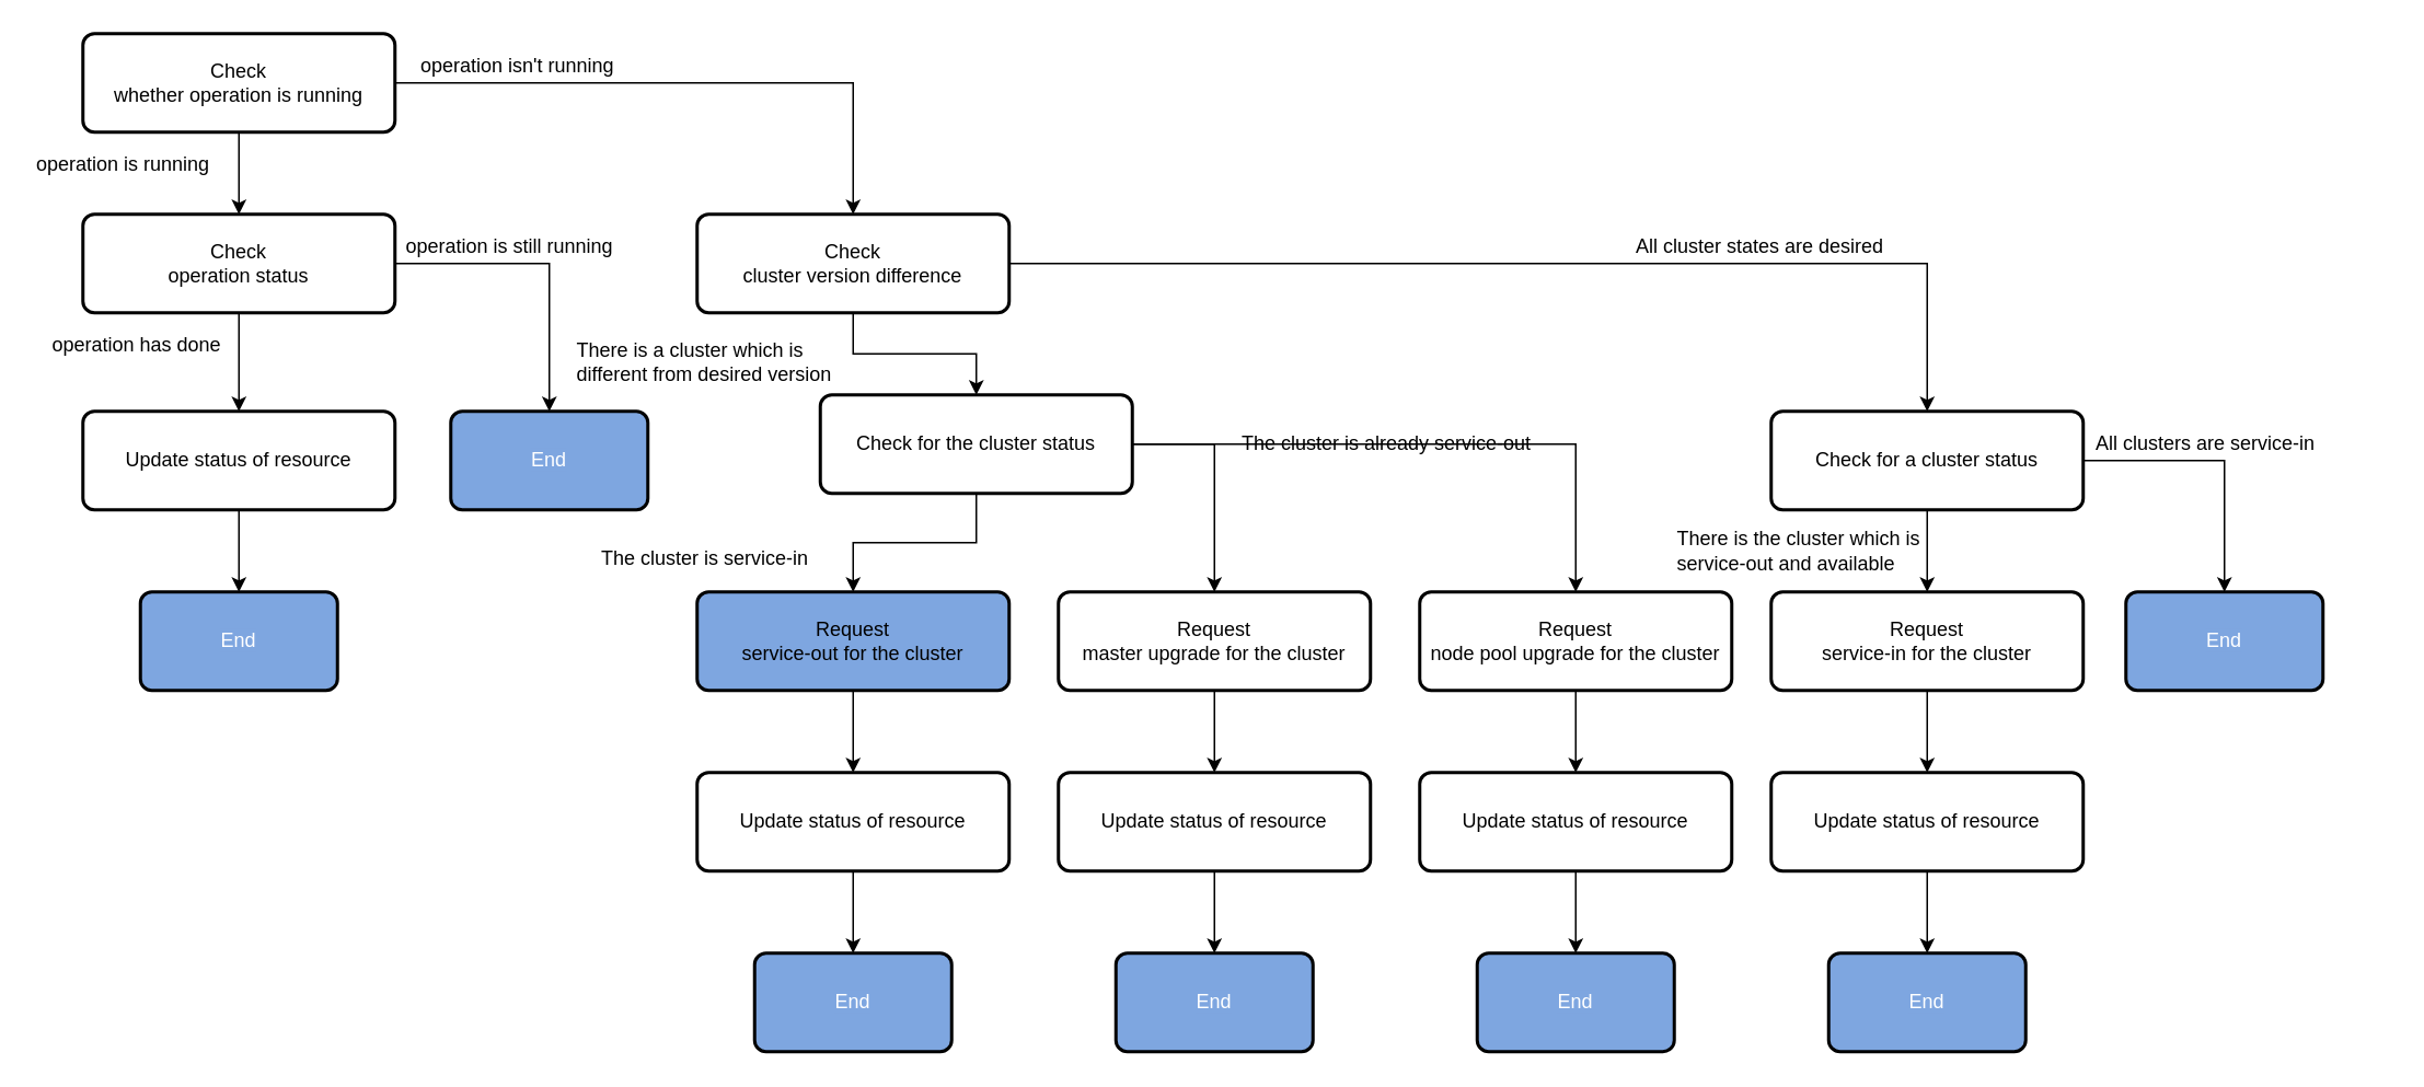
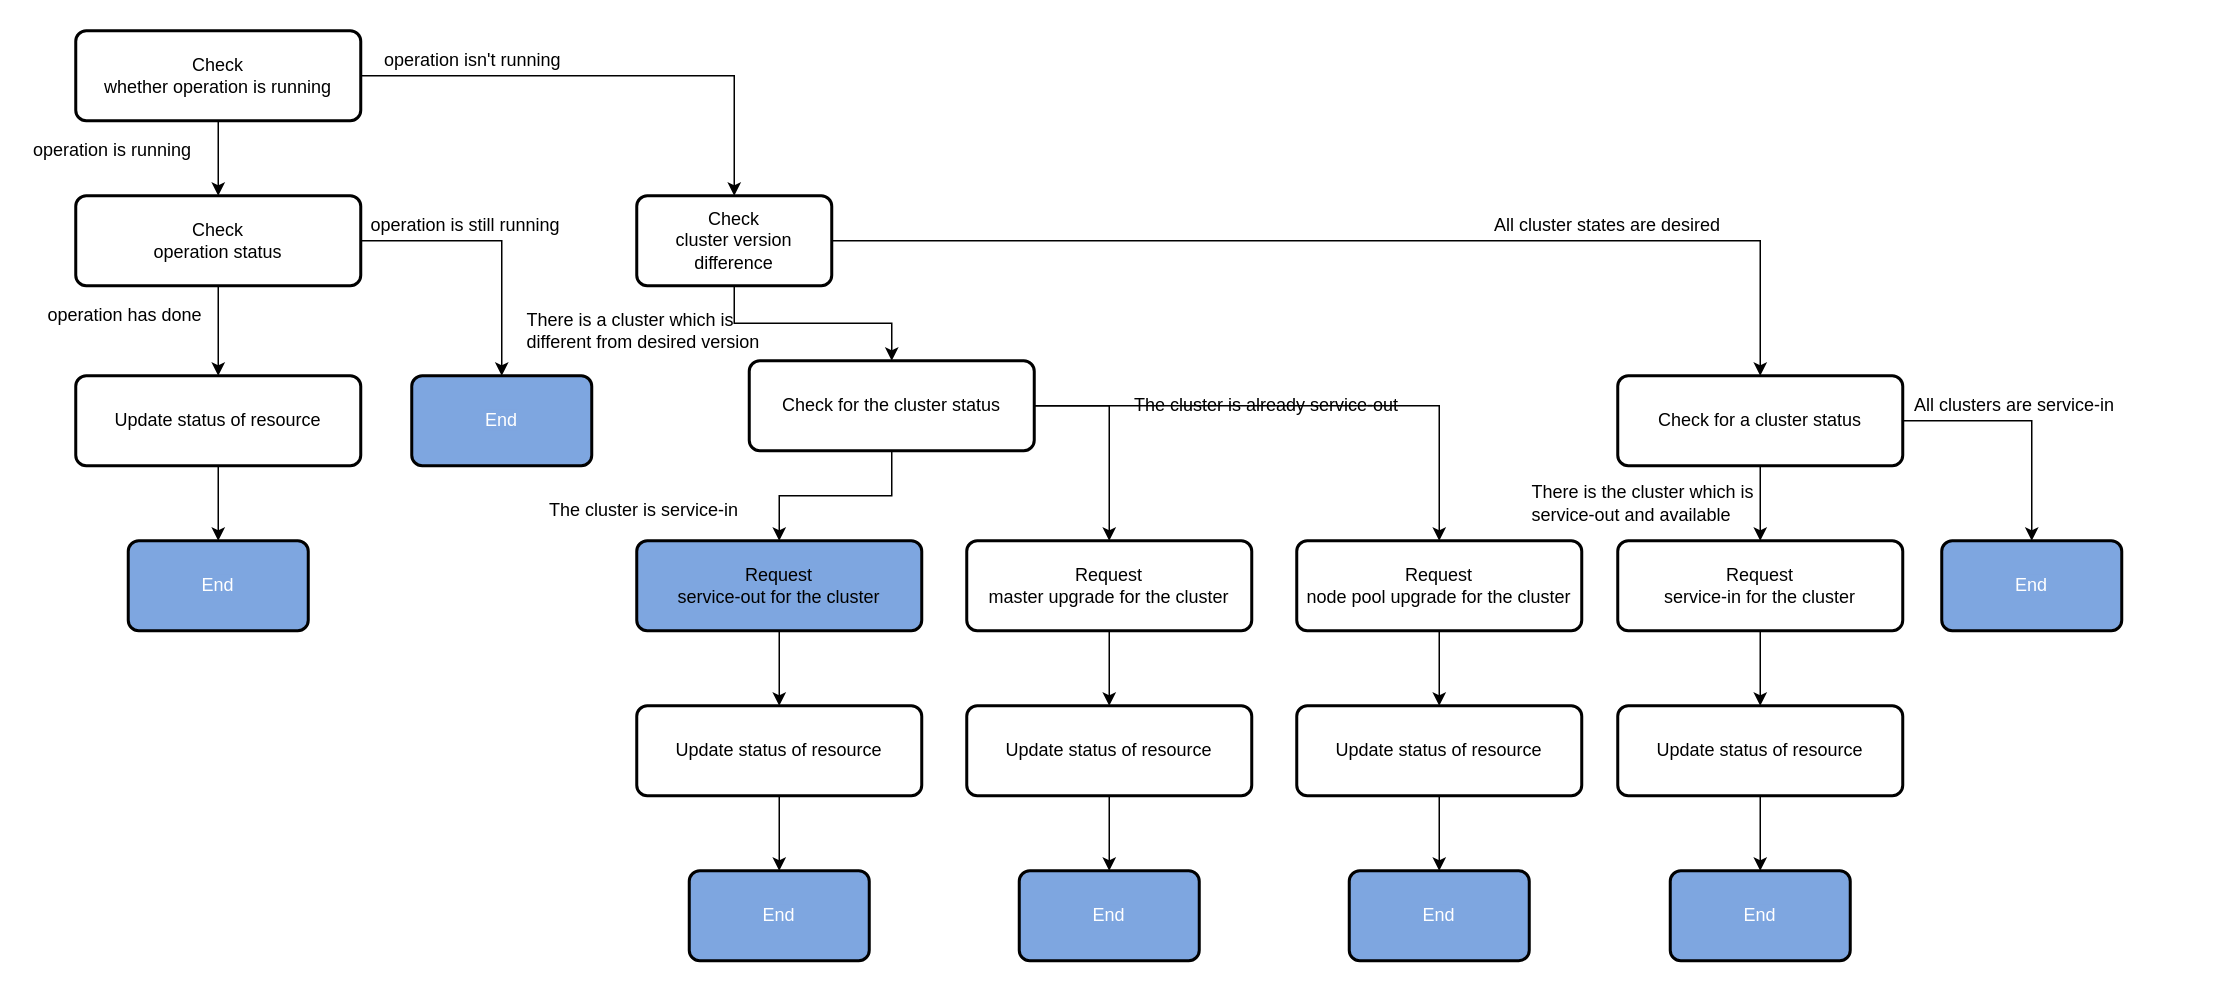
- <mxCell id="14" value="Check &lt;br&gt;cluster version difference" style="rounded=1;whiteSpace=wrap;html=1;absoluteArcSize=1;arcSize=14;strokeWidth=2;" parent="1" vertex="1"><mxGeometry x="424" y="130" width="190" height="60" as="geometry" /></mxCell>
+ <mxCell id="14" value="Check &lt;br&gt;cluster version difference" style="rounded=1;whiteSpace=wrap;html=1;absoluteArcSize=1;arcSize=14;strokeWidth=2;" parent="1" vertex="1"><mxGeometry x="424" y="130" width="130" height="60" as="geometry" /></mxCell>
